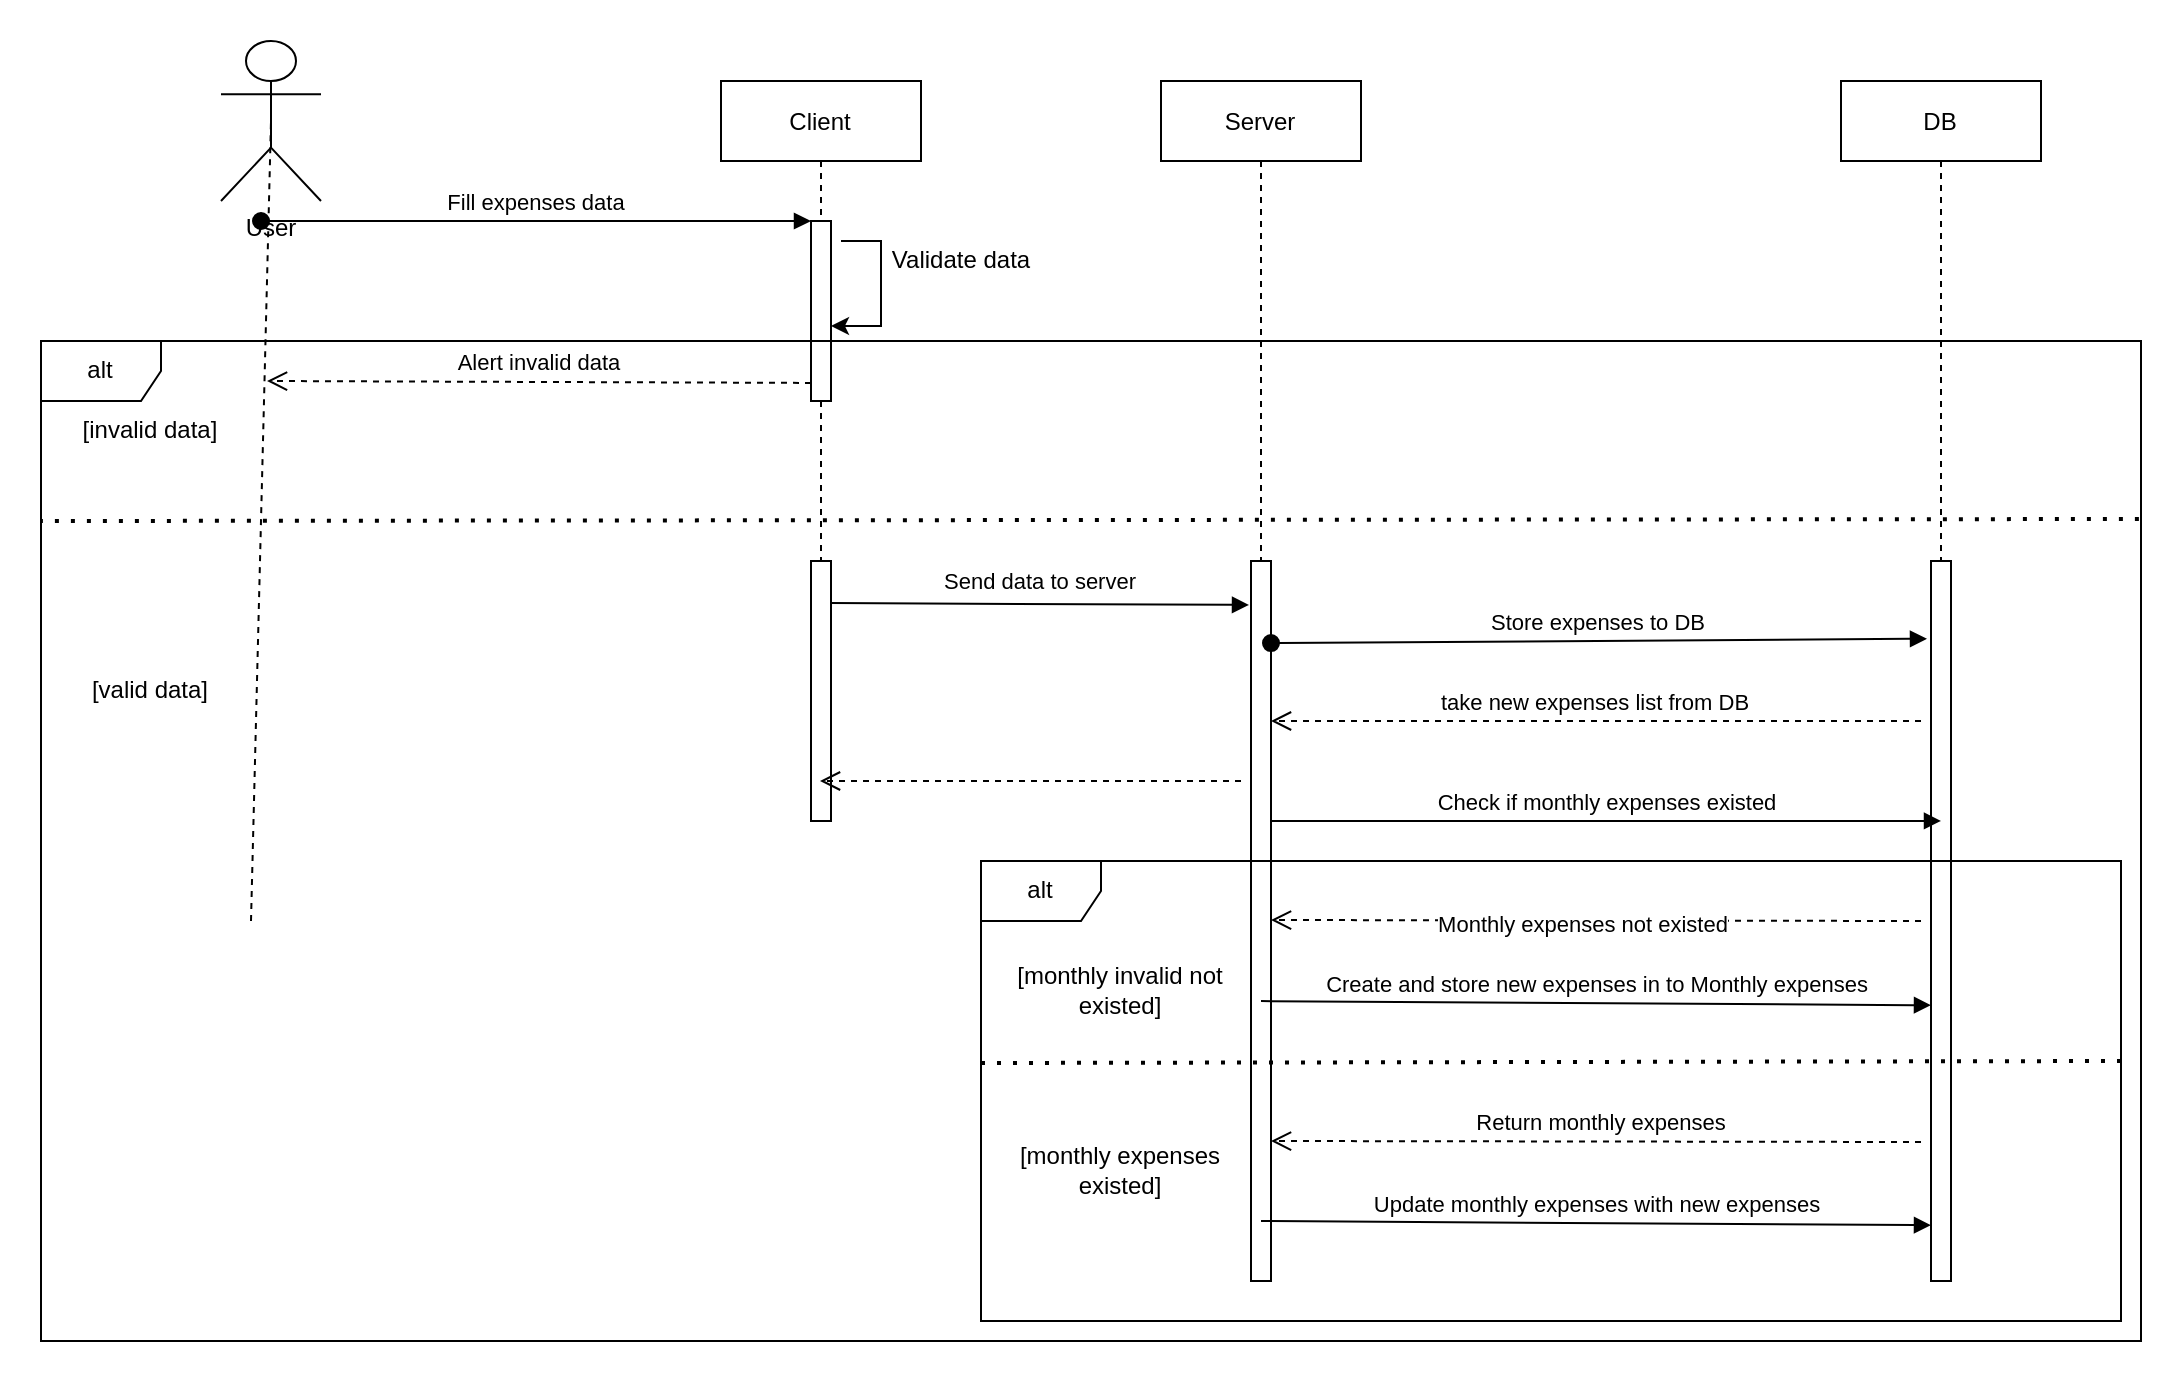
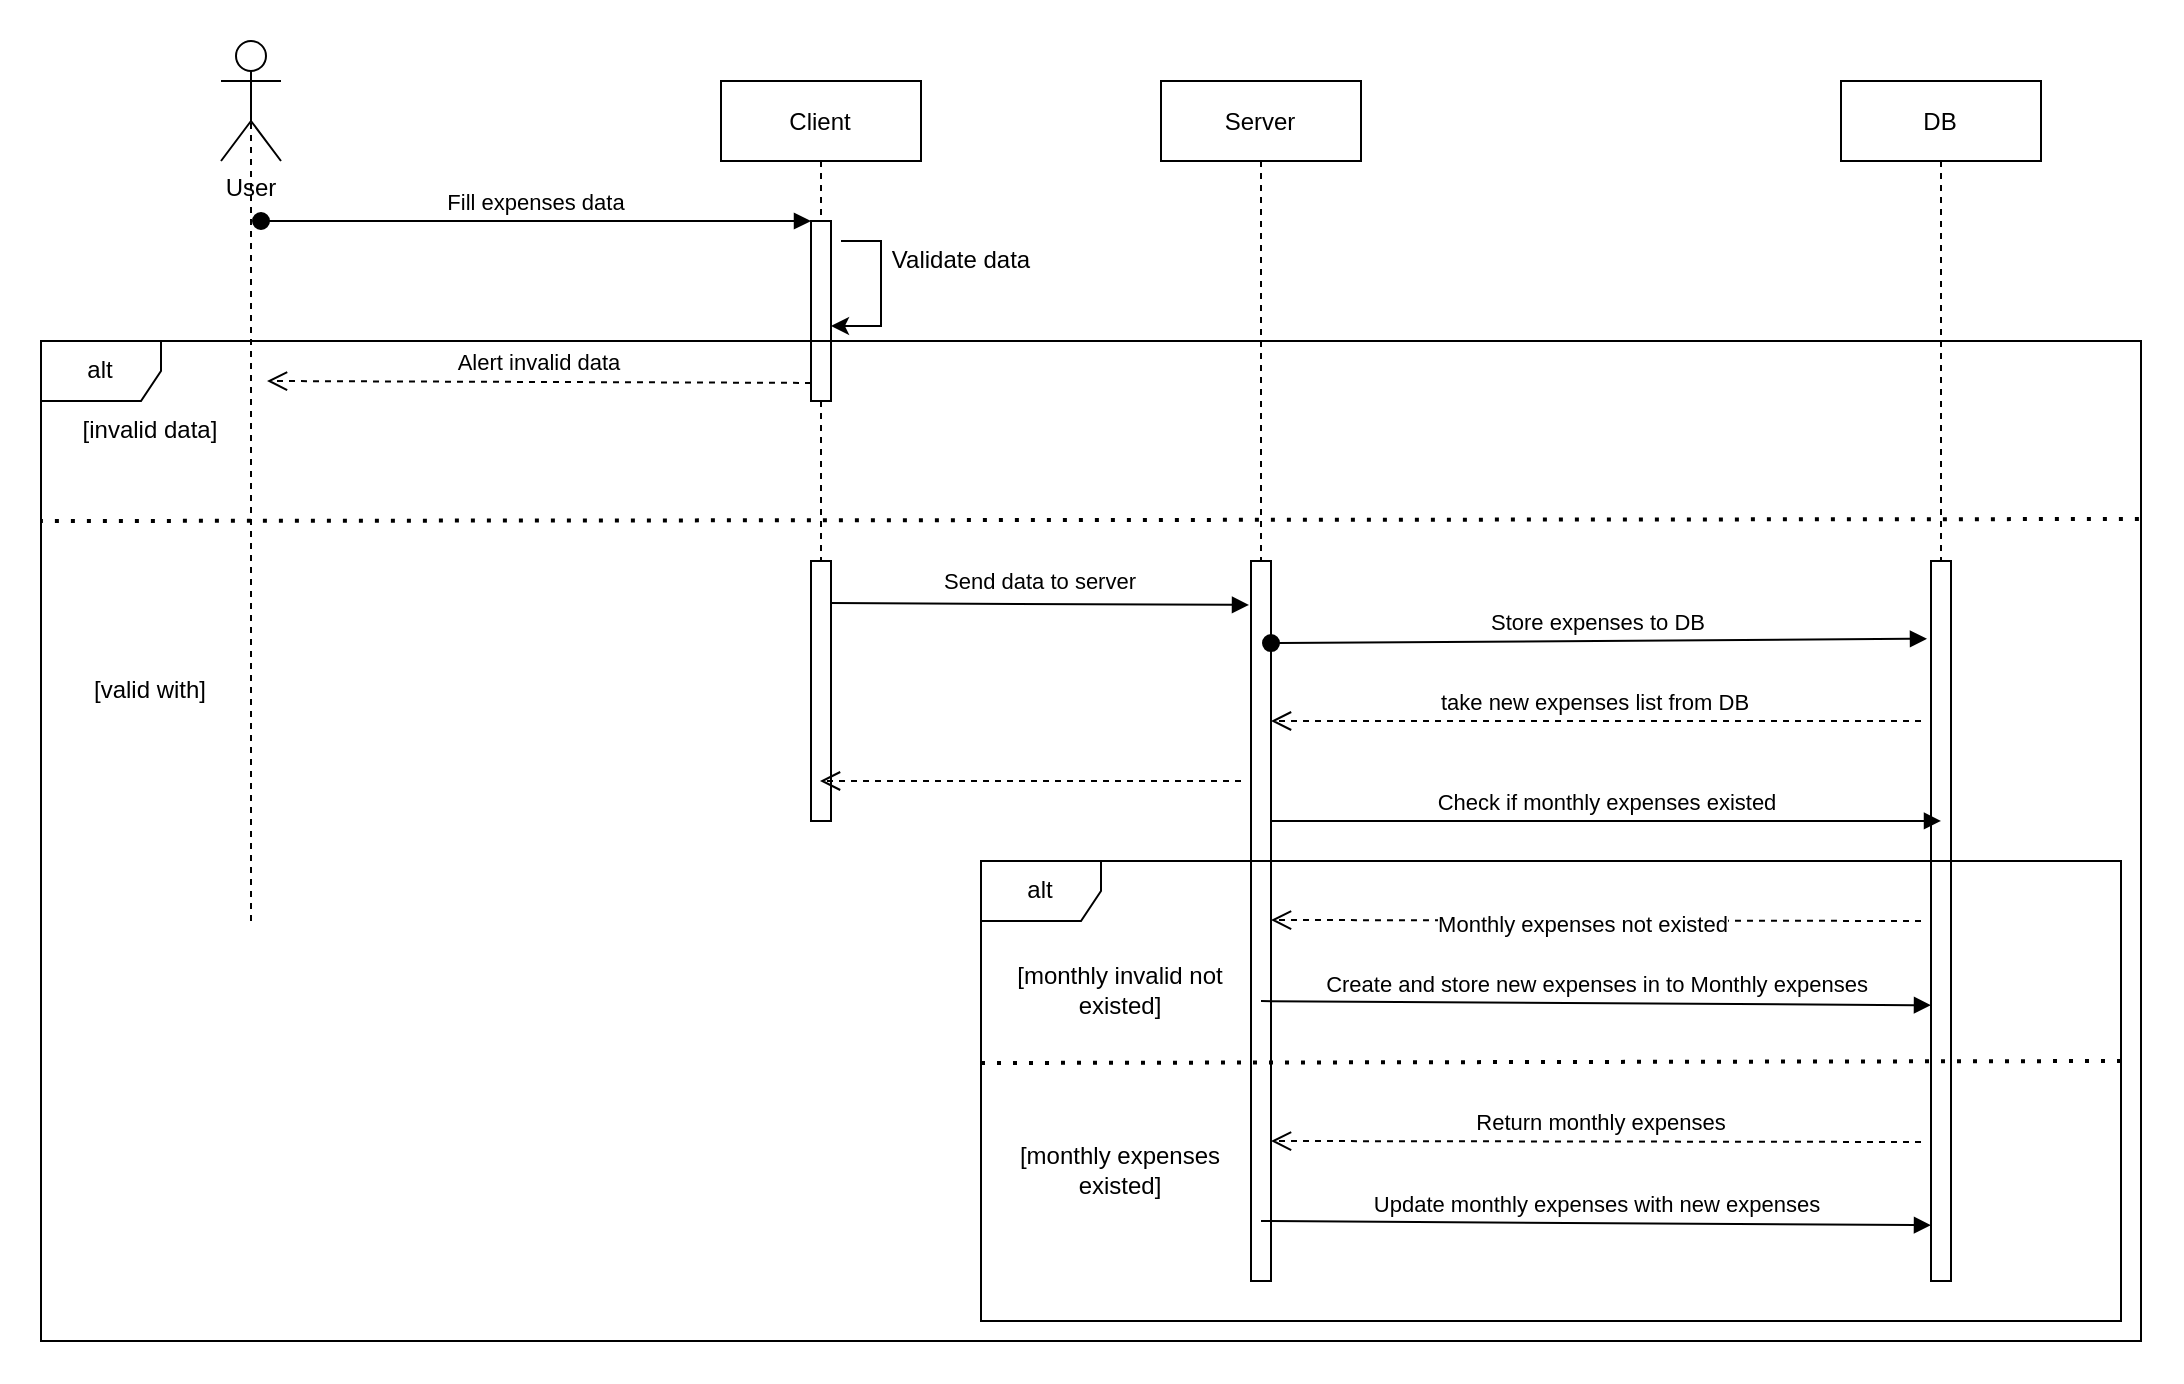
- <mxCell id="12" value="User" style="shape=umlActor;verticalLabelPosition=bottom;verticalAlign=top;html=1;outlineConnect=0;" parent="1" vertex="1"><mxGeometry x="110" y="20" width="50" height="80" as="geometry" /></mxCell>
+ <mxCell id="12" value="User" style="shape=umlActor;verticalLabelPosition=bottom;verticalAlign=top;html=1;outlineConnect=0;" parent="1" vertex="1"><mxGeometry x="110" y="20" width="30" height="60" as="geometry" /></mxCell>
- <mxCell id="23" value="[valid data]" style="text;html=1;strokeColor=none;fillColor=none;align=center;verticalAlign=middle;whiteSpace=wrap;rounded=0;" parent="1" vertex="1"><mxGeometry x="40" y="330" width="70" height="30" as="geometry" /></mxCell>
+ <mxCell id="23" value="[valid with]" style="text;html=1;strokeColor=none;fillColor=none;align=center;verticalAlign=middle;whiteSpace=wrap;rounded=0;" parent="1" vertex="1"><mxGeometry x="40" y="330" width="70" height="30" as="geometry" /></mxCell>
